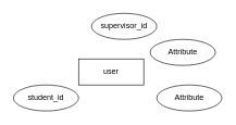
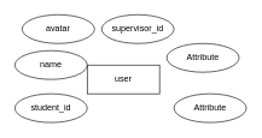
+ <mxCell id="3" value="avatar" parent="1" vertex="1" style="ellipse;whiteSpace=wrap;html=1;align=center;"><mxGeometry as="geometry" height="40" width="100" x="30" y="20" /></mxCell>
+ <mxCell id="8" value="name" parent="1" vertex="1" style="ellipse;whiteSpace=wrap;html=1;align=center;"><mxGeometry as="geometry" height="40" width="100" y="70" x="20" /></mxCell>
